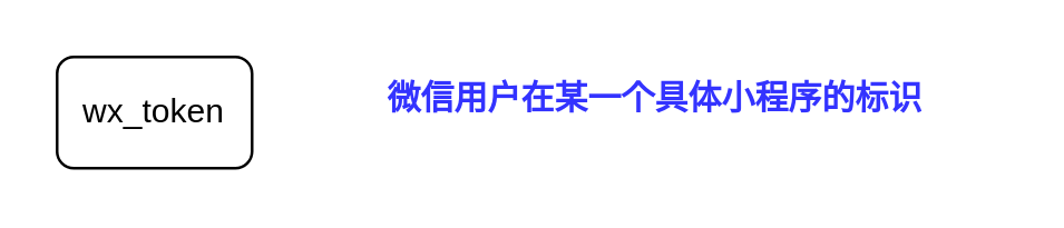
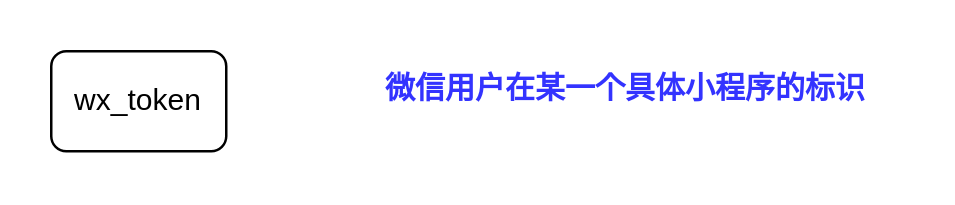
- <mxCell id="3" value="微信用户在某一个具体小程序的标识" style="text;html=1;strokeColor=none;fillColor=none;align=center;verticalAlign=middle;whiteSpace=wrap;rounded=0;fontStyle=1;fontColor=#3333FF;" vertex="1" parent="1"><mxGeometry x="110" y="20" width="250" height="30" as="geometry" /></mxCell>
+ <mxCell id="3" value="微信用户在某一个具体小程序的标识" style="text;html=1;strokeColor=none;fillColor=none;align=center;verticalAlign=middle;whiteSpace=wrap;rounded=0;fontStyle=1;fontColor=#3333FF;" vertex="1" parent="1"><mxGeometry x="125" y="20" width="250" height="30" as="geometry" /></mxCell>
